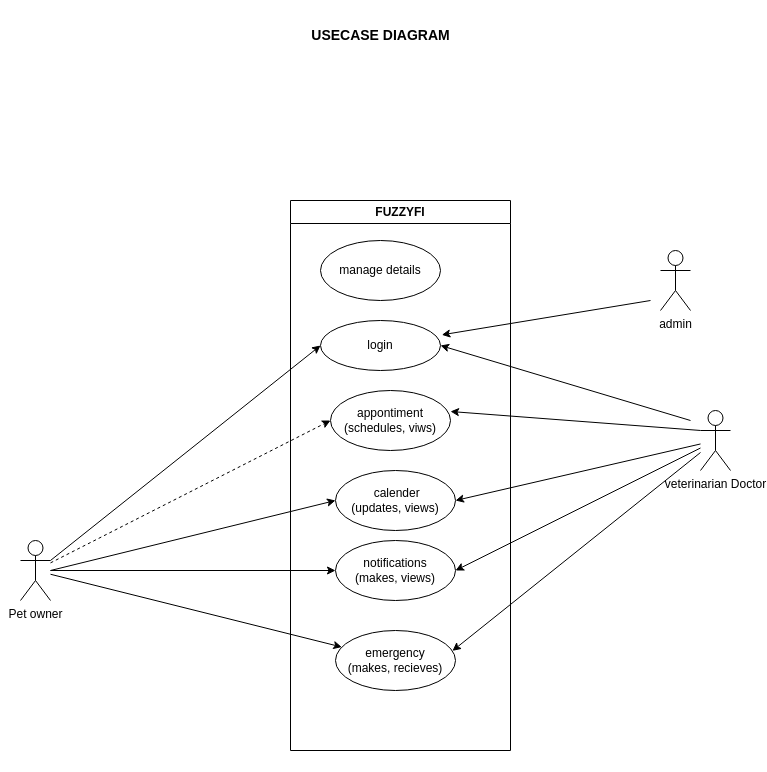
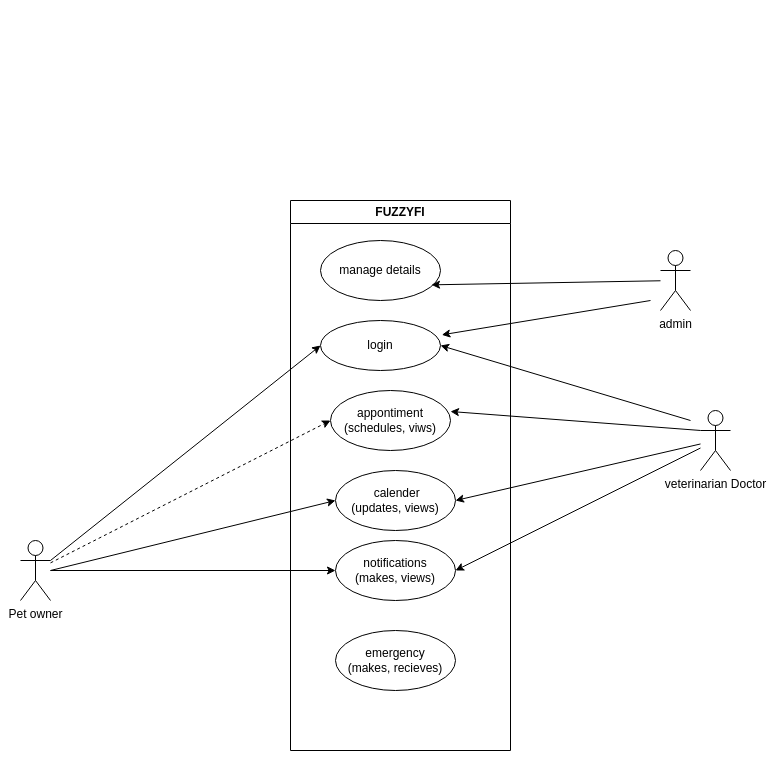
- <mxCell id="23" value="&lt;b&gt;&lt;font style=&quot;font-size: 14px;&quot;&gt;USECASE DIAGRAM&lt;/font&gt;&lt;/b&gt;" style="text;html=1;align=center;verticalAlign=middle;resizable=0;points=[];autosize=1;strokeColor=none;fillColor=none;" parent="1" vertex="1"><mxGeometry x="300" y="20" width="160" height="30" as="geometry" /></mxCell>
+ <mxCell id="20" value="" style="endArrow=classic;html=1;rounded=0;entryX=0.925;entryY=0.739;entryDx=0;entryDy=0;entryPerimeter=0;" parent="1" source="3" target="10" edge="1"><mxGeometry width="50" height="50" relative="1" as="geometry"><mxPoint x="620" y="600" as="sourcePoint" /><mxPoint x="670" y="550" as="targetPoint" /></mxGeometry></mxCell>
- <mxCell id="18" value="" style="endArrow=classic;html=1;rounded=0;entryX=0.975;entryY=0.339;entryDx=0;entryDy=0;entryPerimeter=0;" parent="1" source="2" target="8" edge="1"><mxGeometry width="50" height="50" relative="1" as="geometry"><mxPoint x="620" y="600" as="sourcePoint" /><mxPoint x="670" y="550" as="targetPoint" /></mxGeometry></mxCell>
- <mxCell id="13" value="" style="endArrow=classic;html=1;rounded=0;" parent="1" source="9" target="8" edge="1"><mxGeometry width="50" height="50" relative="1" as="geometry"><mxPoint x="190" y="580" as="sourcePoint" /><mxPoint x="240" y="530" as="targetPoint" /></mxGeometry></mxCell>
